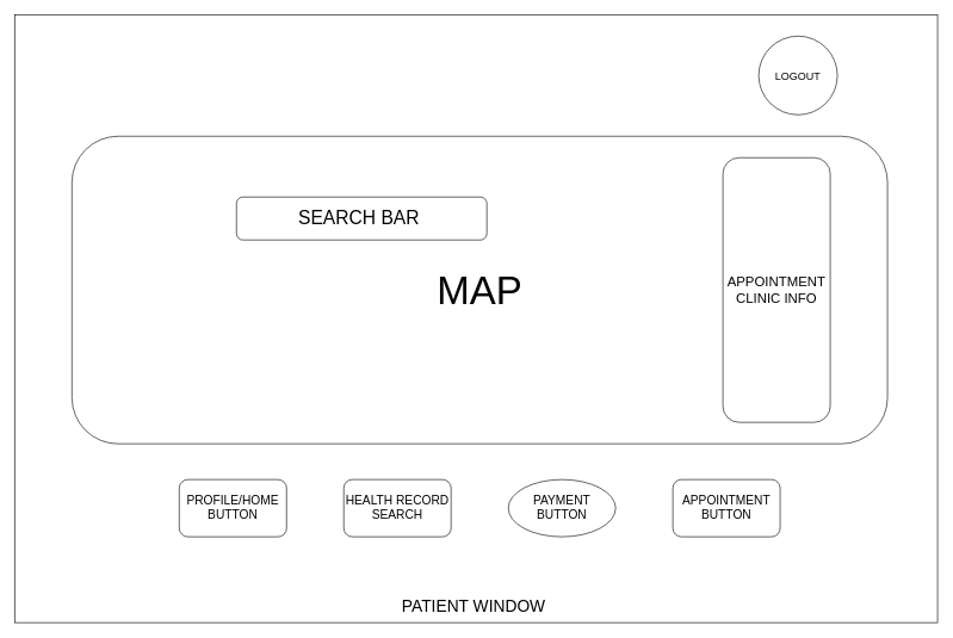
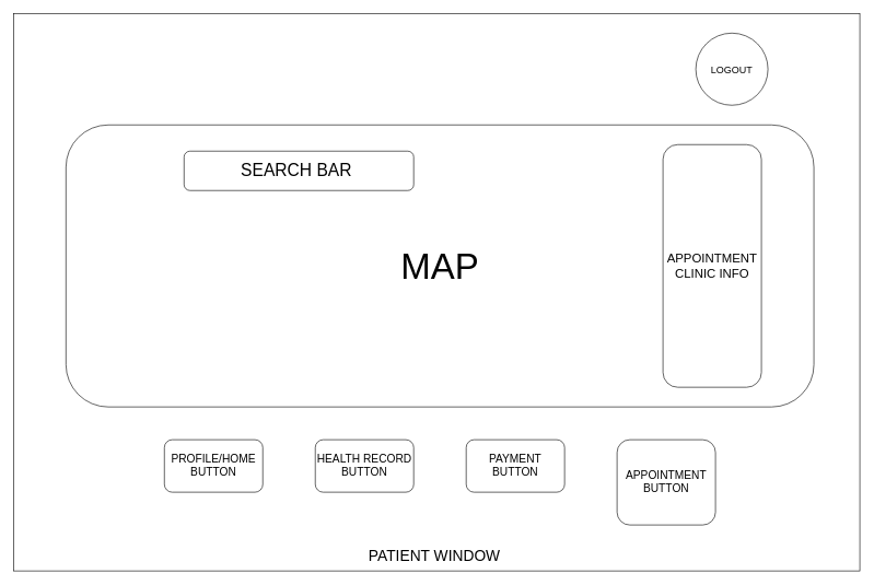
- <mxCell id="4" value="&lt;font style=&quot;font-size: 26px;&quot;&gt;SEARCH BAR&amp;nbsp;&lt;/font&gt;" style="rounded=1;whiteSpace=wrap;html=1;" vertex="1" parent="1"><mxGeometry x="330" y="275" width="350" height="60" as="geometry" /></mxCell>
+ <mxCell id="4" value="&lt;font style=&quot;font-size: 26px;&quot;&gt;SEARCH BAR&amp;nbsp;&lt;/font&gt;" style="rounded=1;whiteSpace=wrap;html=1;" vertex="1" parent="1"><mxGeometry x="280" width="350" height="60" as="geometry" y="230" /></mxCell>
- <mxCell id="6" value="&lt;font style=&quot;font-size: 17px;&quot;&gt;HEALTH RECORD&lt;/font&gt;&lt;div style=&quot;font-size: 17px;&quot;&gt;&lt;font style=&quot;font-size: 17px;&quot;&gt;SEARCH&lt;/font&gt;&lt;/div&gt;" style="rounded=1;whiteSpace=wrap;html=1;" vertex="1" parent="1"><mxGeometry x="480" y="670" width="150" height="80" as="geometry" /></mxCell>
+ <mxCell id="6" value="&lt;font style=&quot;font-size: 17px;&quot;&gt;HEALTH RECORD&lt;/font&gt;&lt;div style=&quot;font-size: 17px;&quot;&gt;&lt;font style=&quot;font-size: 17px;&quot;&gt;BUTTON&lt;/font&gt;&lt;/div&gt;" style="rounded=1;whiteSpace=wrap;html=1;" vertex="1" parent="1"><mxGeometry x="480" y="670" width="150" height="80" as="geometry" /></mxCell>
- <mxCell id="8" value="&lt;span style=&quot;font-size: 17px;&quot;&gt;PAYMENT BUTTON&lt;/span&gt;" style="ellipse;whiteSpace=wrap;html=1;" vertex="1" parent="1"><mxGeometry x="710" y="670" width="150" height="80" as="geometry" /></mxCell>
+ <mxCell id="8" value="&lt;span style=&quot;font-size: 17px;&quot;&gt;PAYMENT BUTTON&lt;/span&gt;" style="rounded=1;whiteSpace=wrap;html=1;" vertex="1" parent="1"><mxGeometry x="710" y="670" width="150" height="80" as="geometry" /></mxCell>
- <mxCell id="10" value="&lt;span style=&quot;font-size: 17px;&quot;&gt;APPOINTMENT BUTTON&lt;/span&gt;" style="rounded=1;whiteSpace=wrap;html=1;" vertex="1" parent="1"><mxGeometry x="940" y="670" width="150" height="80" as="geometry" /></mxCell>
+ <mxCell id="10" value="&lt;span style=&quot;font-size: 17px;&quot;&gt;APPOINTMENT BUTTON&lt;/span&gt;" style="rounded=1;whiteSpace=wrap;html=1;" vertex="1" parent="1"><mxGeometry x="940" y="670" width="150" height="130" as="geometry" /></mxCell>
